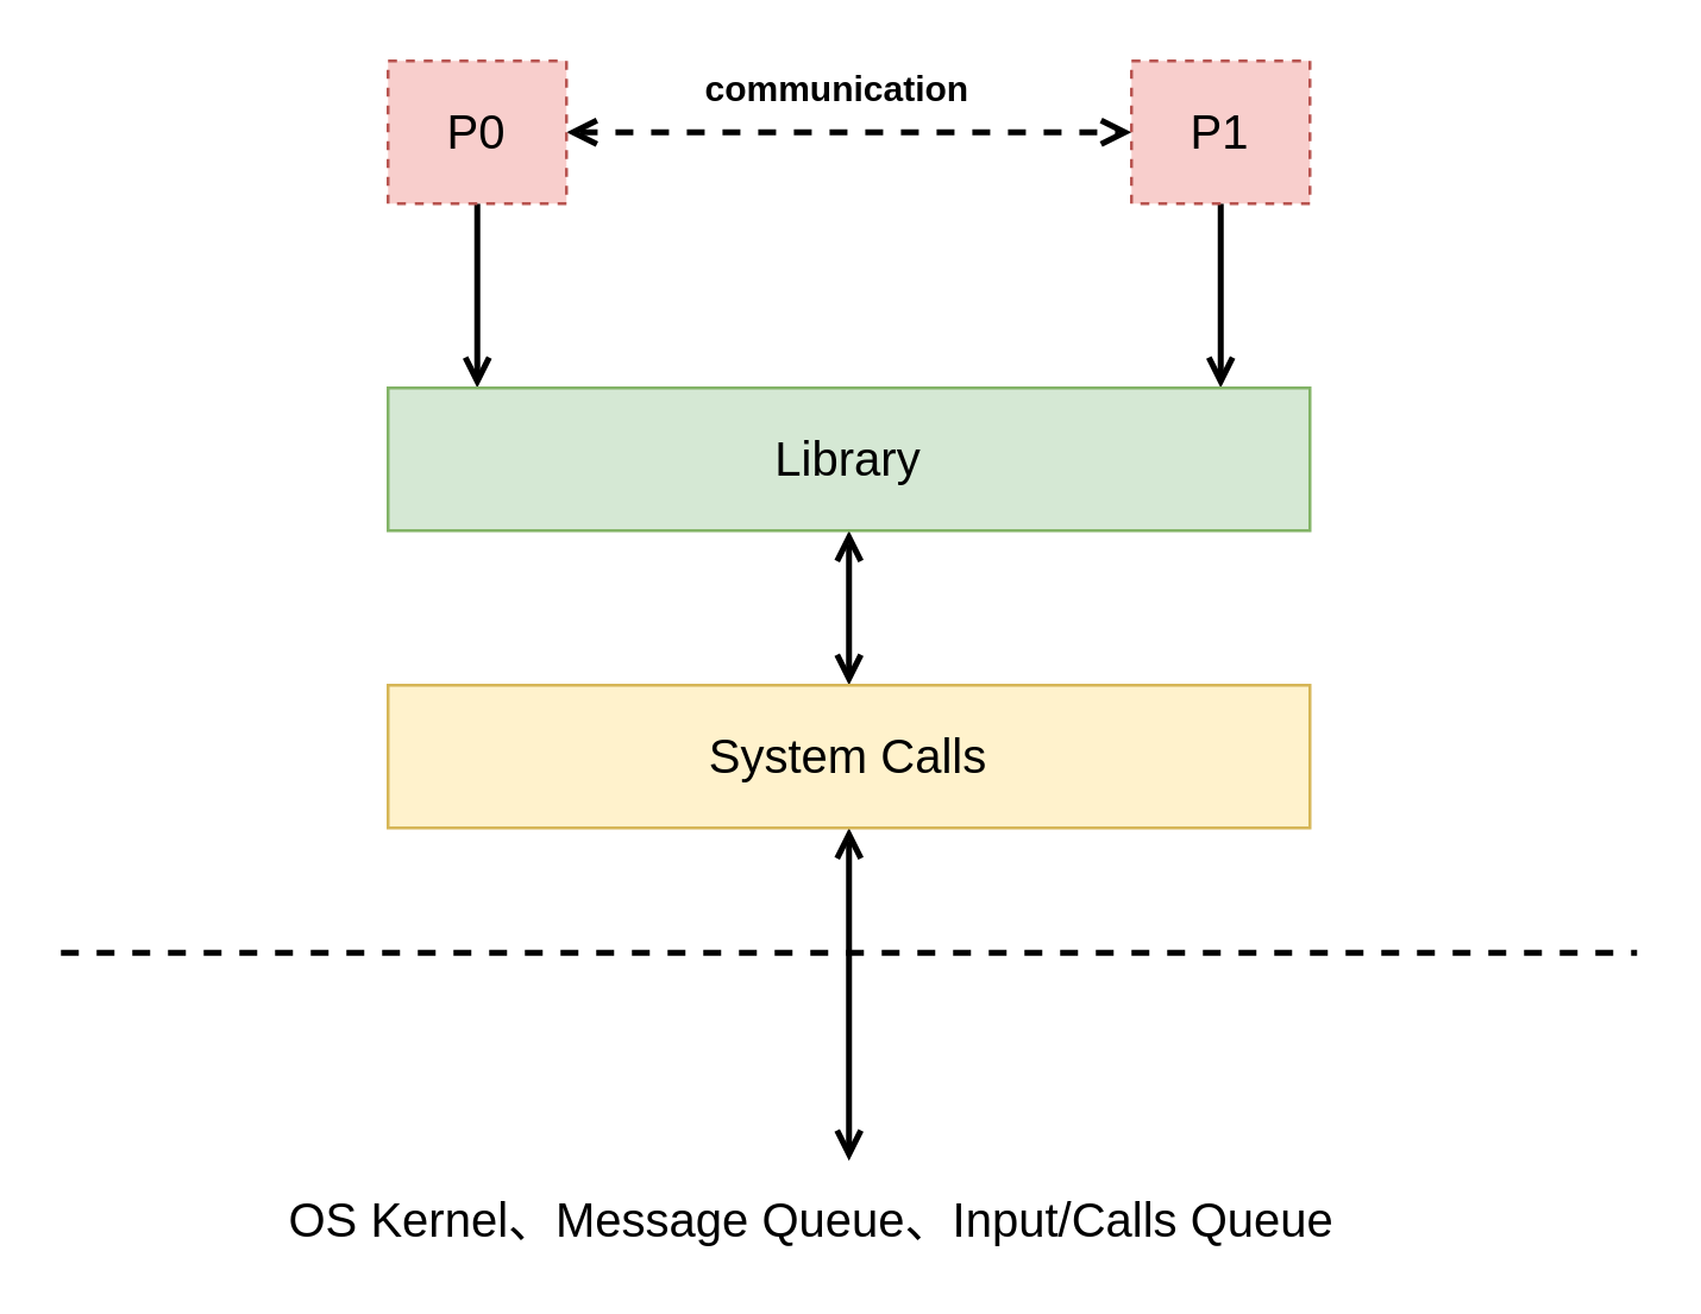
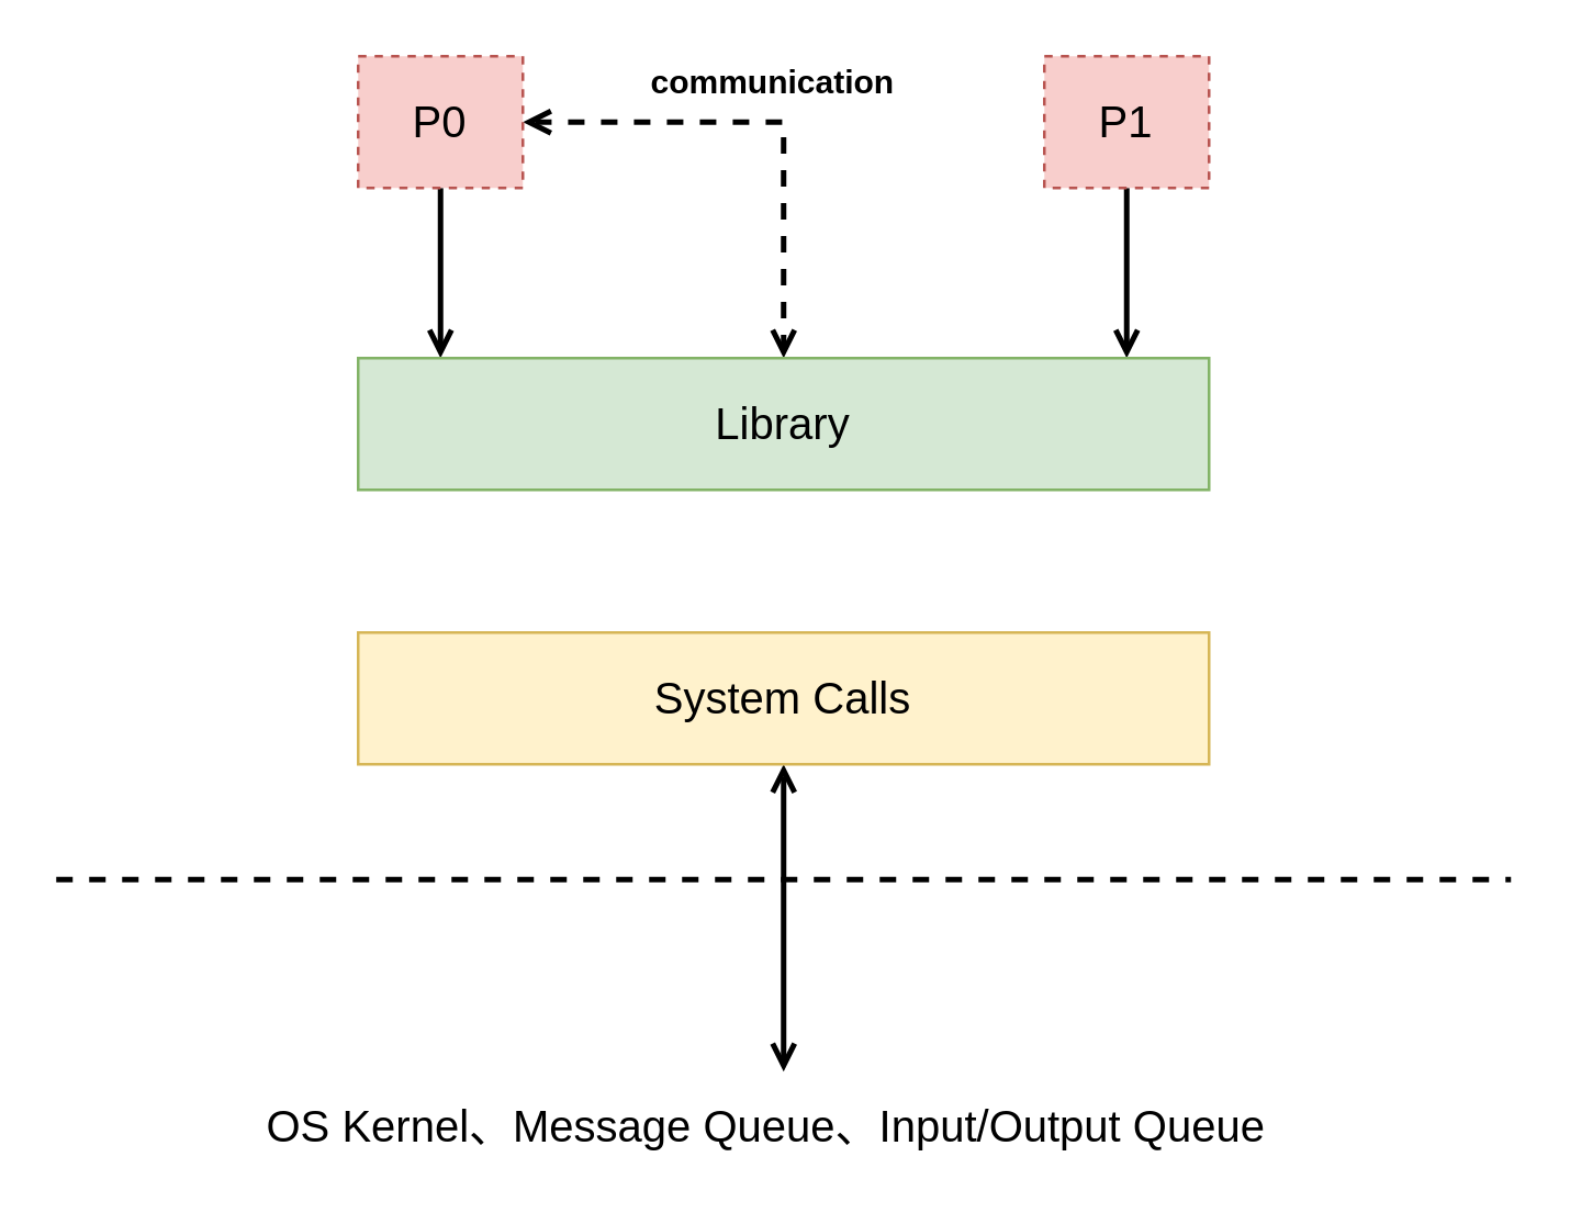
- <mxCell id="3" style="edgeStyle=orthogonalEdgeStyle;rounded=0;orthogonalLoop=1;jettySize=auto;html=1;exitX=1;exitY=0.5;exitDx=0;exitDy=0;entryX=0;entryY=0.5;entryDx=0;entryDy=0;startArrow=open;startFill=0;endArrow=open;endFill=0;strokeWidth=2;fontSize=14;fontColor=#FF8000;dashed=1;" edge="1" parent="1" source="4" target="6"><mxGeometry relative="1" as="geometry" /></mxCell>
+ <mxCell id="3" style="edgeStyle=orthogonalEdgeStyle;rounded=0;orthogonalLoop=1;jettySize=auto;html=1;exitX=1;exitY=0.5;exitDx=0;exitDy=0;startArrow=open;startFill=0;endArrow=open;endFill=0;strokeWidth=2;fontSize=14;fontColor=#FF8000;dashed=1;" edge="1" parent="1" source="4" target="8"><mxGeometry relative="1" as="geometry" /></mxCell>
- <mxCell id="7" style="edgeStyle=none;rounded=0;orthogonalLoop=1;jettySize=auto;html=1;exitX=0.5;exitY=1;exitDx=0;exitDy=0;startArrow=open;startFill=0;endArrow=open;endFill=0;strokeWidth=2;fontSize=14;fontColor=#FF8000;" edge="1" parent="1" source="8" target="10"><mxGeometry relative="1" as="geometry" /></mxCell>
- <mxCell id="12" value="OS Kernel、Message Queue、Input/Calls Queue" style="text;html=1;align=left;verticalAlign=middle;resizable=0;points=[];autosize=1;fontSize=16;" vertex="1" parent="1"><mxGeometry x="95" y="400" width="380" height="20" as="geometry" /></mxCell>
+ <mxCell id="12" value="OS Kernel、Message Queue、Input/Output Queue" style="text;html=1;align=left;verticalAlign=middle;resizable=0;points=[];autosize=1;fontSize=16;" vertex="1" parent="1"><mxGeometry x="95" y="400" width="380" height="20" as="geometry" /></mxCell>
